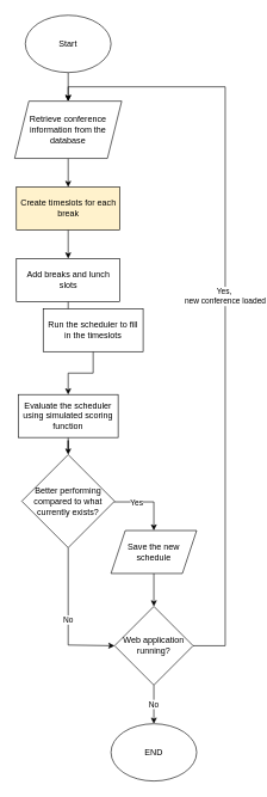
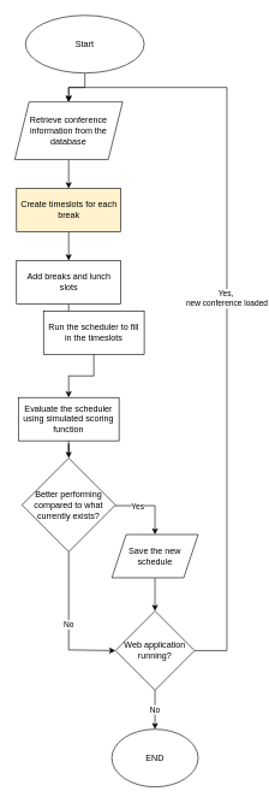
- <mxCell id="3" value="Start" style="ellipse;whiteSpace=wrap;html=1;" vertex="1" parent="1"><mxGeometry x="35" y="20" width="120" height="80" as="geometry" /></mxCell>
+ <mxCell id="3" value="Start" style="ellipse;whiteSpace=wrap;html=1;" vertex="1" parent="1"><mxGeometry x="35" y="20" width="165" height="80" as="geometry" /></mxCell>
